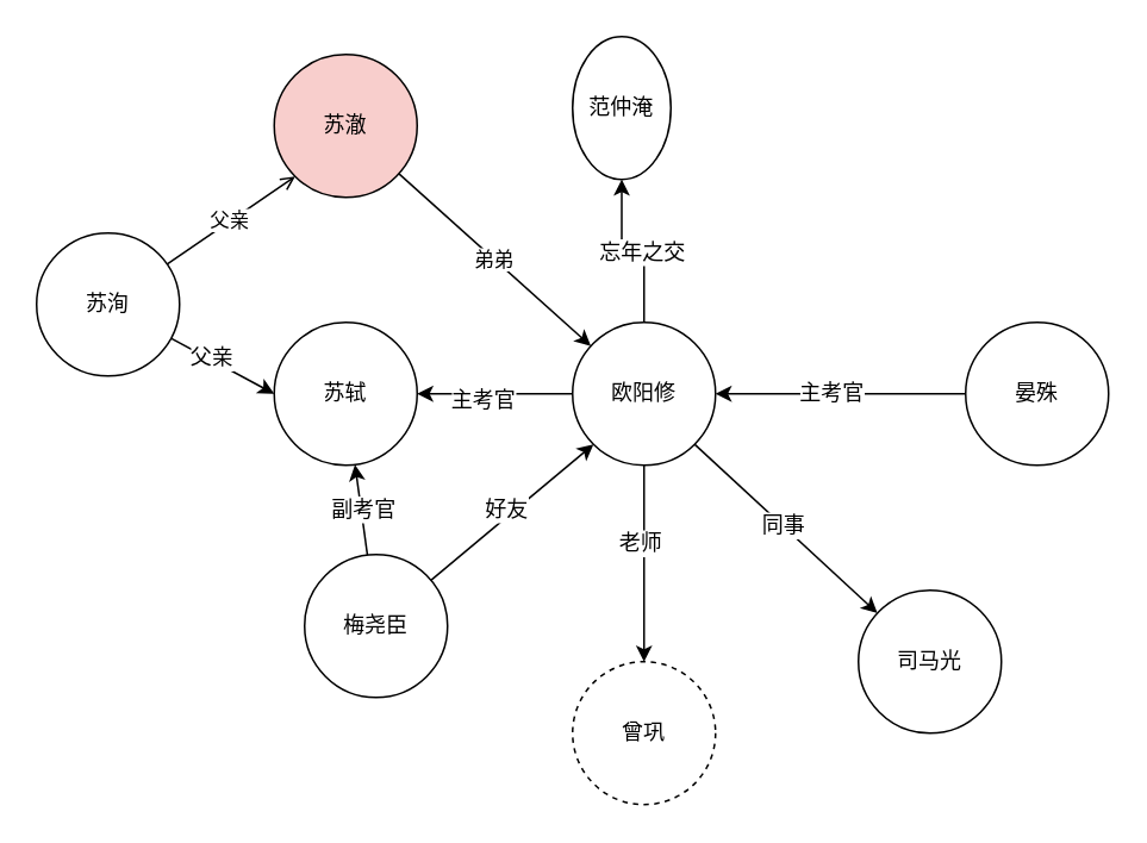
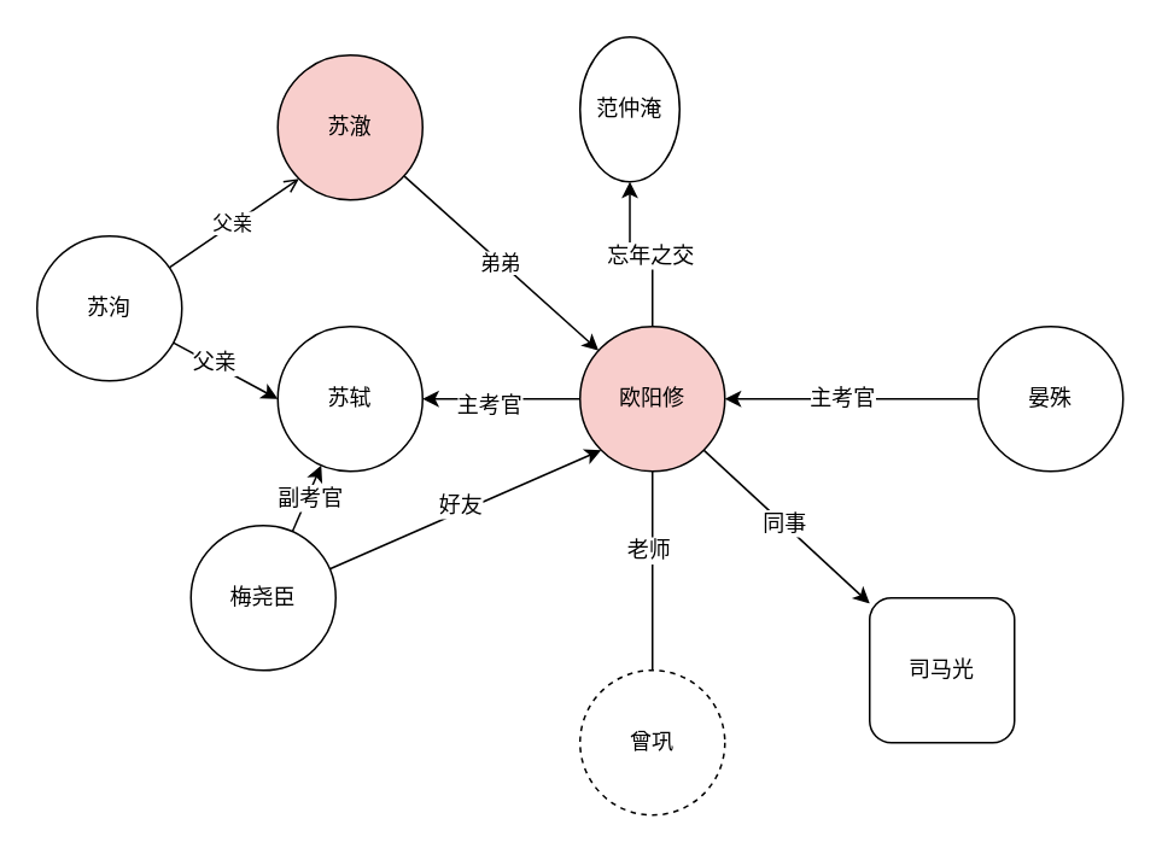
- <mxCell id="8" value="欧阳修" style="ellipse;whiteSpace=wrap;html=1;aspect=fixed;" parent="1" vertex="1"><mxGeometry x="320" y="180" width="80" height="80" as="geometry" /></mxCell>
+ <mxCell id="8" value="欧阳修" style="ellipse;whiteSpace=wrap;html=1;aspect=fixed;fillColor=#f8cecc;" parent="1" vertex="1"><mxGeometry x="320" y="180" width="80" height="80" as="geometry" /></mxCell>
- <mxCell id="23" value="梅尧臣" style="ellipse;whiteSpace=wrap;html=1;aspect=fixed;" parent="1" vertex="1"><mxGeometry x="170" y="310" width="80" height="80" as="geometry" /></mxCell>
+ <mxCell id="23" value="梅尧臣" style="ellipse;whiteSpace=wrap;html=1;aspect=fixed;" parent="1" vertex="1"><mxGeometry x="105" y="290" width="80" height="80" as="geometry" /></mxCell>
- <mxCell id="2" value="" style="edgeStyle=orthogonalEdgeStyle;rounded=0;orthogonalLoop=1;jettySize=auto;html=1;" parent="1" source="8" target="11" edge="1"><mxGeometry relative="1" as="geometry" /></mxCell>
+ <mxCell id="2" value="" style="edgeStyle=orthogonalEdgeStyle;rounded=0;orthogonalLoop=1;jettySize=auto;html=1;endArrow=none;" parent="1" source="8" target="11" edge="1"><mxGeometry relative="1" as="geometry" /></mxCell>
- <mxCell id="18" value="司马光" style="ellipse;whiteSpace=wrap;html=1;aspect=fixed;" parent="1" vertex="1"><mxGeometry x="480" y="330" width="80" height="80" as="geometry" /></mxCell>
+ <mxCell id="18" value="司马光" style="whiteSpace=wrap;html=1;aspect=fixed;rounded=1;" parent="1" vertex="1"><mxGeometry x="480" y="330" width="80" height="80" as="geometry" /></mxCell>
